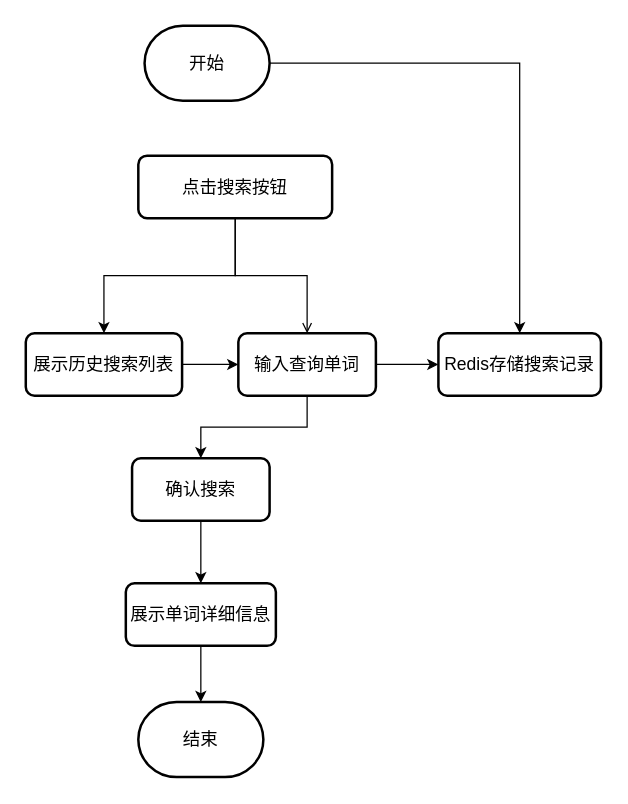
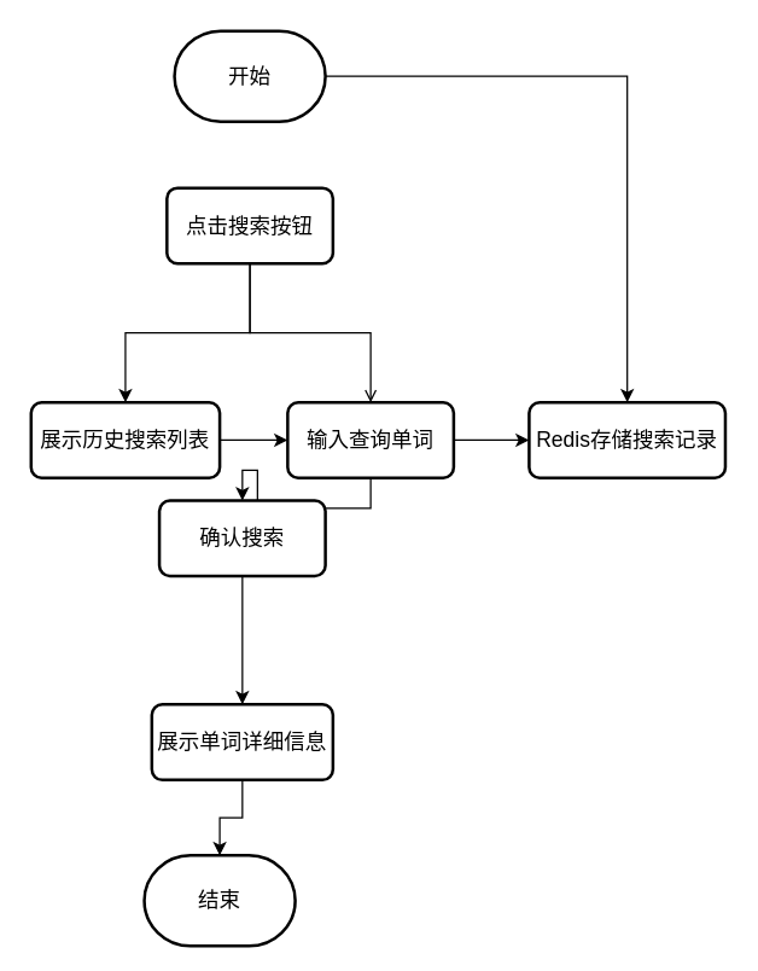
- <mxCell id="7" value="点击搜索按钮" style="rounded=1;whiteSpace=wrap;html=1;absoluteArcSize=1;arcSize=14;strokeWidth=2;fontSize=14;" vertex="1" parent="1"><mxGeometry x="110" y="124" width="155" height="50" as="geometry" /></mxCell>
+ <mxCell id="7" value="点击搜索按钮" style="rounded=1;whiteSpace=wrap;html=1;absoluteArcSize=1;arcSize=14;strokeWidth=2;fontSize=14;" vertex="1" parent="1"><mxGeometry x="110" y="124" width="110" height="50" as="geometry" /></mxCell>
- <mxCell id="17" value="确认搜索" style="rounded=1;whiteSpace=wrap;html=1;absoluteArcSize=1;arcSize=14;strokeWidth=2;fontSize=14;" vertex="1" parent="1"><mxGeometry x="105" y="366" width="110" height="50" as="geometry" /></mxCell>
+ <mxCell id="17" value="确认搜索" style="rounded=1;whiteSpace=wrap;html=1;absoluteArcSize=1;arcSize=14;strokeWidth=2;fontSize=14;" vertex="1" parent="1"><mxGeometry x="105" y="331" width="110" height="50" as="geometry" /></mxCell>
- <mxCell id="4" value="结束" style="strokeWidth=2;html=1;shape=mxgraph.flowchart.terminator;whiteSpace=wrap;fontSize=14;" vertex="1" parent="1"><mxGeometry x="110" y="561" width="100" height="60" as="geometry" /></mxCell>
+ <mxCell id="4" value="结束" style="strokeWidth=2;html=1;shape=mxgraph.flowchart.terminator;whiteSpace=wrap;fontSize=14;" vertex="1" parent="1"><mxGeometry x="95" y="566" width="100" height="60" as="geometry" /></mxCell>
